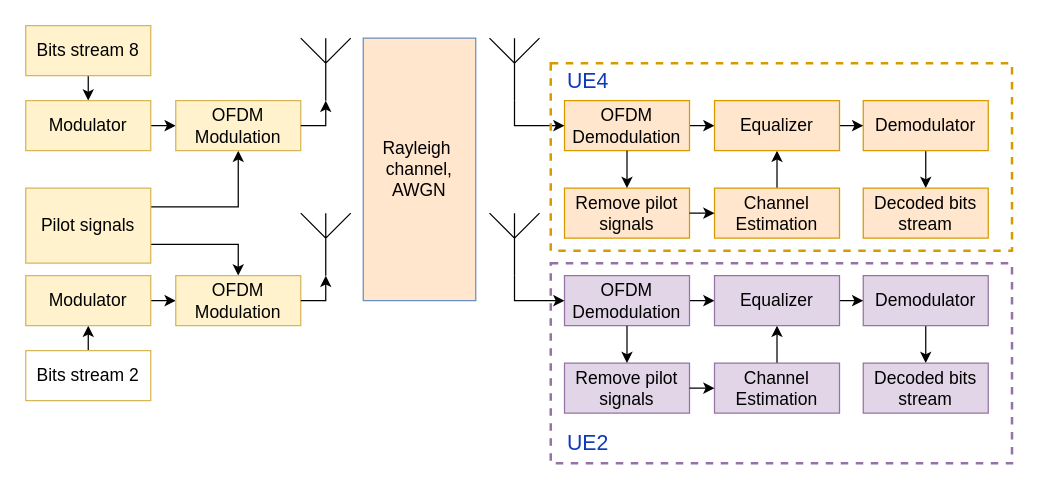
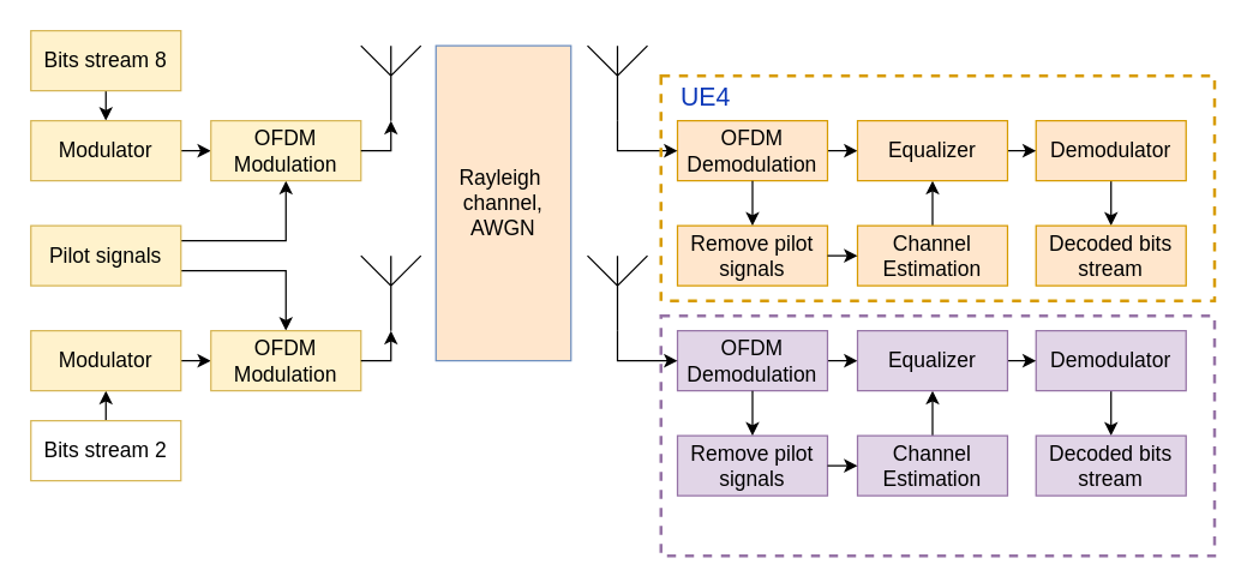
- <mxCell id="8" value="&lt;font style=&quot;font-size: 14px;&quot; face=&quot;Helvetica&quot;&gt;Pilot signals&lt;/font&gt;" style="rounded=0;whiteSpace=wrap;html=1;fillColor=#fff2cc;strokeColor=#d6b656;" parent="1" vertex="1"><mxGeometry x="20" y="150" width="100" height="60" as="geometry" /></mxCell>
+ <mxCell id="8" value="&lt;font style=&quot;font-size: 14px;&quot; face=&quot;Helvetica&quot;&gt;Pilot signals&lt;/font&gt;" style="rounded=0;whiteSpace=wrap;html=1;fillColor=#fff2cc;strokeColor=#d6b656;" parent="1" vertex="1"><mxGeometry x="20" y="150" width="100" height="40" as="geometry" /></mxCell>
- <mxCell id="51" value="UE2" style="text;html=1;align=center;verticalAlign=middle;whiteSpace=wrap;rounded=0;fontSize=17;fontColor=#0e39b9;" vertex="1" parent="1"><mxGeometry x="440" y="340" width="60" height="30" as="geometry" /></mxCell>
